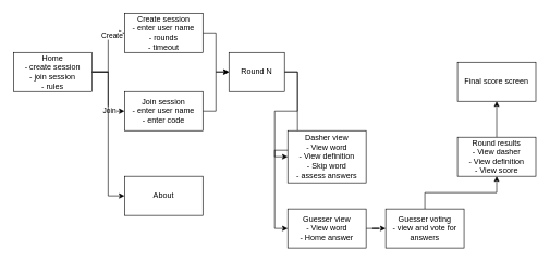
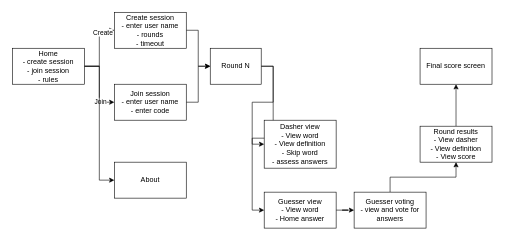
- <mxCell id="20" value="Final score screen" style="rounded=0;whiteSpace=wrap;html=1;" vertex="1" parent="1"><mxGeometry x="700" y="95" width="120" height="60" as="geometry" /></mxCell>
+ <mxCell id="20" value="Final score screen" style="rounded=0;whiteSpace=wrap;html=1;" vertex="1" parent="1"><mxGeometry x="700" y="80" width="120" height="60" as="geometry" /></mxCell>
